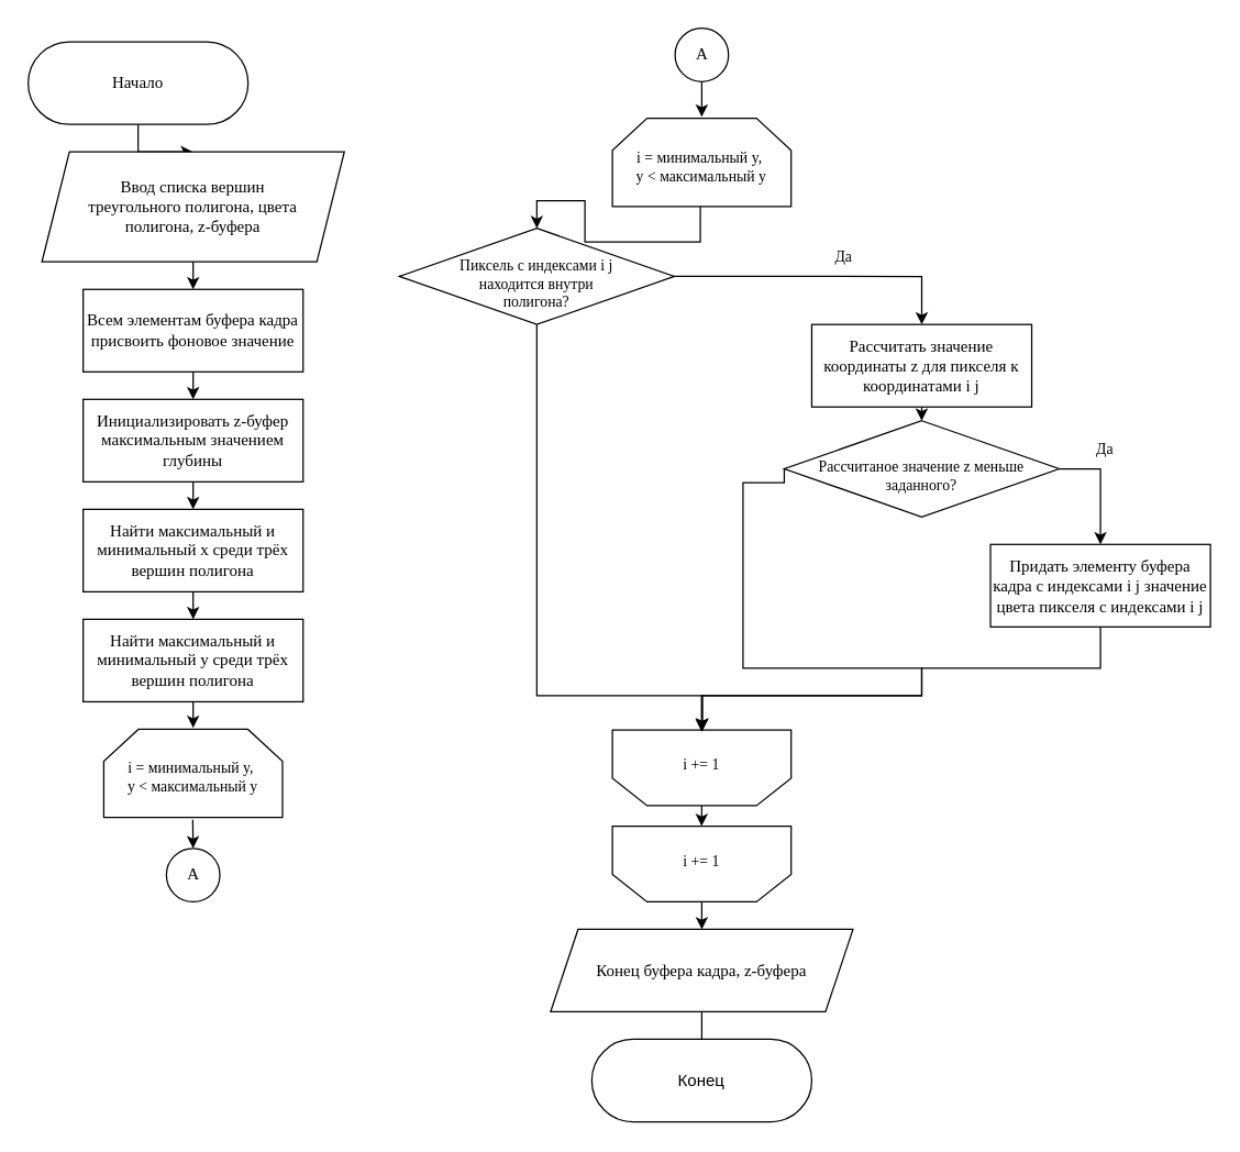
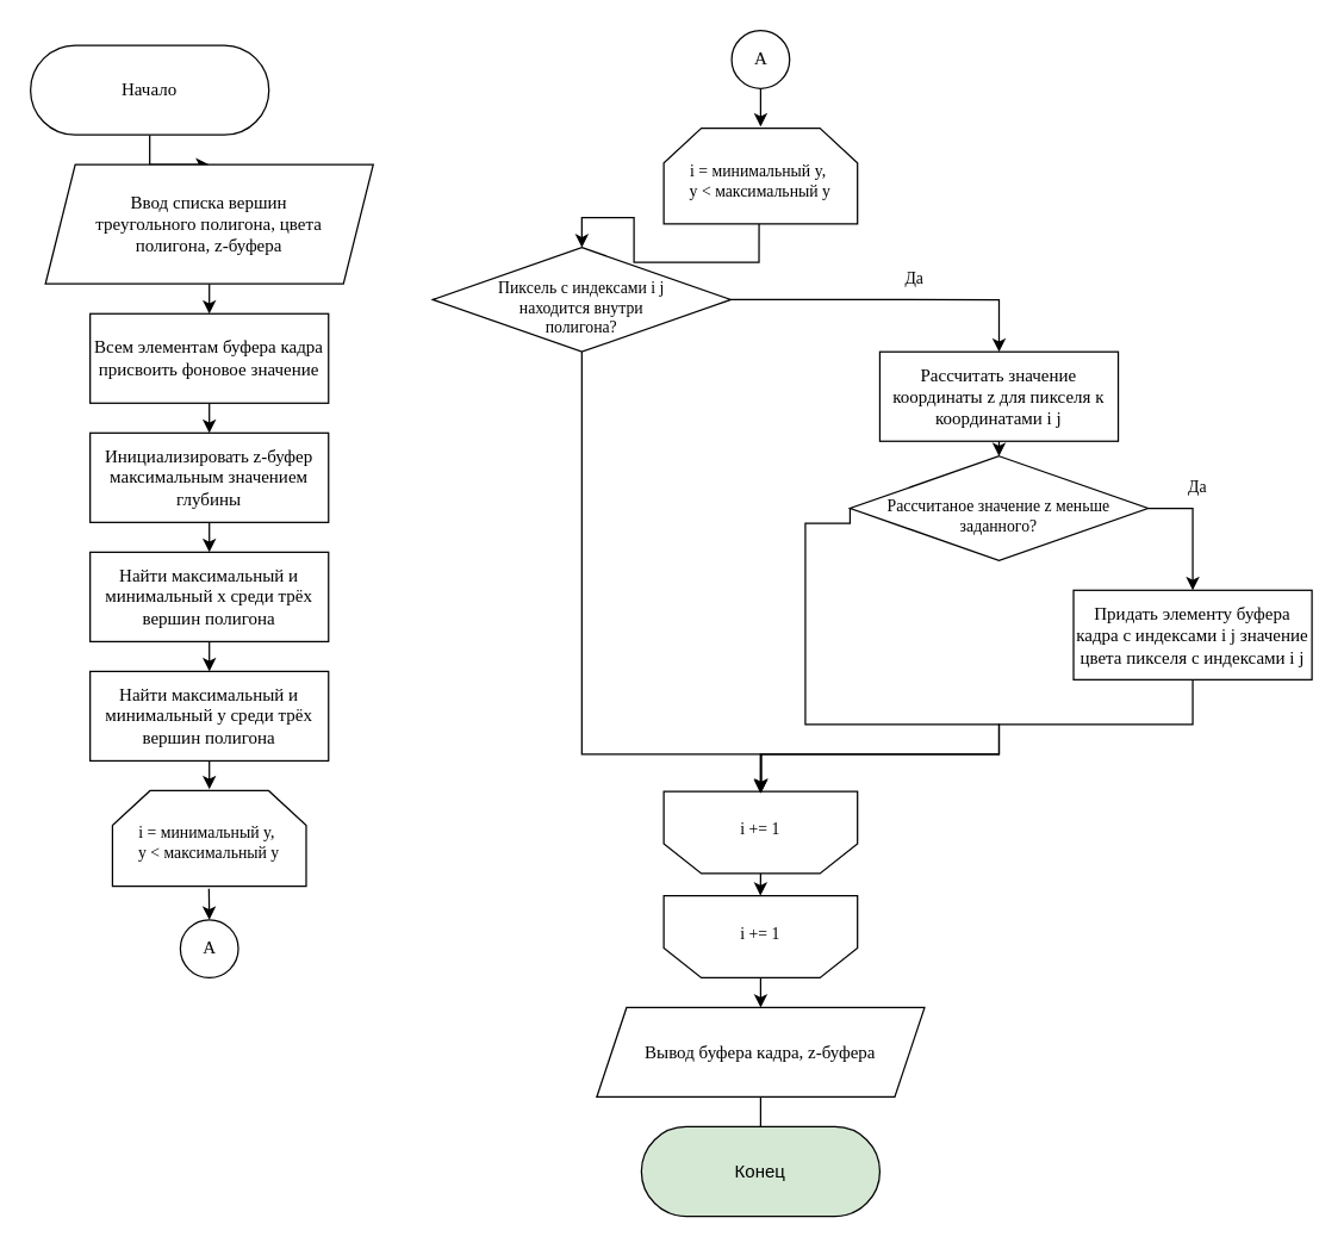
- <mxCell id="28" value="Конец буфера кадра, z-буфера" style="shape=parallelogram;perimeter=parallelogramPerimeter;whiteSpace=wrap;html=1;fixedSize=1;fontFamily=Times New Roman;" vertex="1" parent="1"><mxGeometry x="400" y="675.55" width="220" height="60" as="geometry" /></mxCell>
+ <mxCell id="28" value="Вывод буфера кадра, z-буфера" style="shape=parallelogram;perimeter=parallelogramPerimeter;whiteSpace=wrap;html=1;fixedSize=1;fontFamily=Times New Roman;" vertex="1" parent="1"><mxGeometry x="400" y="675.55" width="220" height="60" as="geometry" /></mxCell>
- <mxCell id="29" value="Конец" style="rounded=1;whiteSpace=wrap;html=1;arcSize=50;" vertex="1" parent="1"><mxGeometry x="430" y="755.55" width="160" height="60" as="geometry" /></mxCell>
+ <mxCell id="29" value="Конец" style="rounded=1;whiteSpace=wrap;html=1;arcSize=50;fillColor=#d5e8d4;" vertex="1" parent="1"><mxGeometry x="430" y="755.55" width="160" height="60" as="geometry" /></mxCell>
